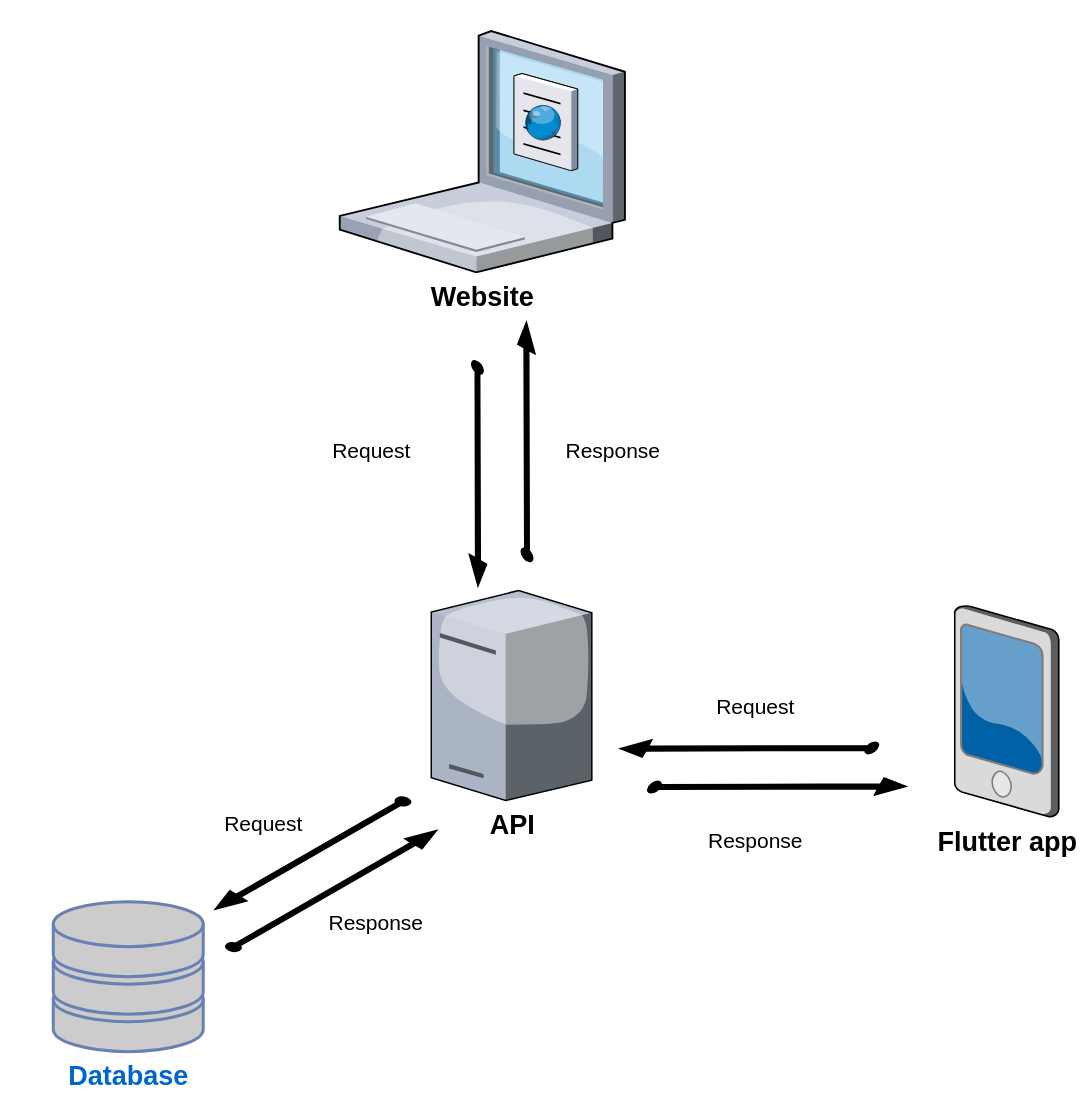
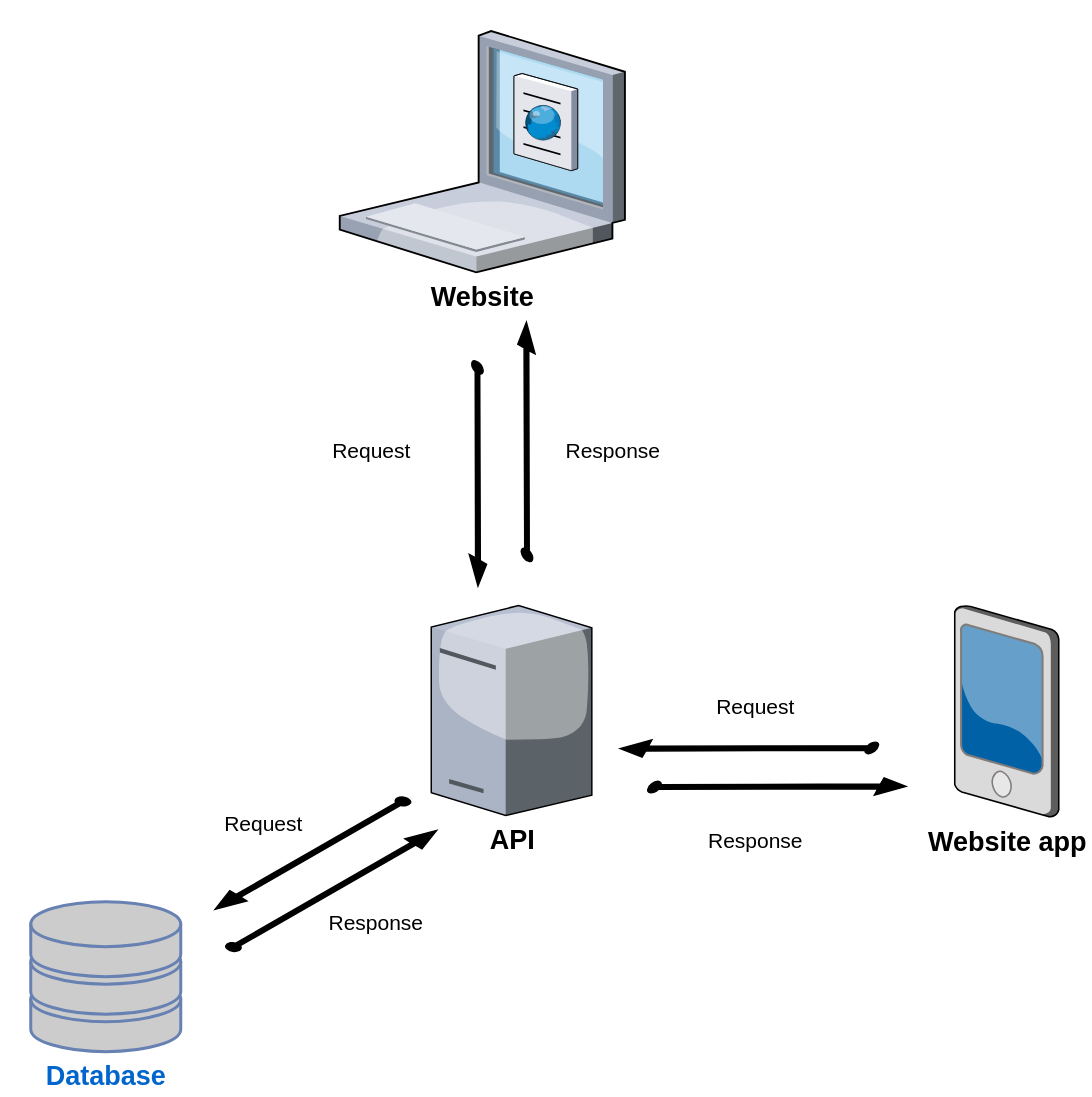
- <mxCell id="3" value="&lt;b&gt;&lt;font style=&quot;font-size: 18px;&quot;&gt;API&lt;/font&gt;&lt;/b&gt;" style="verticalLabelPosition=bottom;sketch=0;aspect=fixed;html=1;verticalAlign=top;strokeColor=none;align=center;outlineConnect=0;shape=mxgraph.citrix.tower_server;" vertex="1" parent="1"><mxGeometry x="287" y="393" width="107.06" height="140" as="geometry" /></mxCell>
+ <mxCell id="3" value="&lt;b&gt;&lt;font style=&quot;font-size: 18px;&quot;&gt;API&lt;/font&gt;&lt;/b&gt;" style="verticalLabelPosition=bottom;sketch=0;aspect=fixed;html=1;verticalAlign=top;strokeColor=none;align=center;outlineConnect=0;shape=mxgraph.citrix.tower_server;" vertex="1" parent="1"><mxGeometry x="287" y="403" width="107.06" height="140" as="geometry" /></mxCell>
- <mxCell id="6" value="&lt;b&gt;&lt;font style=&quot;font-size: 18px;&quot;&gt;Flutter app&lt;/font&gt;&lt;/b&gt;" style="verticalLabelPosition=bottom;sketch=0;aspect=fixed;html=1;verticalAlign=top;strokeColor=none;align=center;outlineConnect=0;shape=mxgraph.citrix.pda;" vertex="1" parent="1"><mxGeometry x="636" y="403" width="69.34" height="141" as="geometry" /></mxCell>
+ <mxCell id="6" value="&lt;b&gt;&lt;font style=&quot;font-size: 18px;&quot;&gt;Website app&lt;/font&gt;&lt;/b&gt;" style="verticalLabelPosition=bottom;sketch=0;aspect=fixed;html=1;verticalAlign=top;strokeColor=none;align=center;outlineConnect=0;shape=mxgraph.citrix.pda;" vertex="1" parent="1"><mxGeometry x="636" y="403" width="69.34" height="141" as="geometry" /></mxCell>
- <mxCell id="2" value="&lt;b&gt;&lt;font style=&quot;font-size: 18px;&quot;&gt;Database&lt;/font&gt;&lt;/b&gt;" style="fontColor=#0066CC;verticalAlign=top;verticalLabelPosition=bottom;labelPosition=center;align=center;html=1;outlineConnect=0;fillColor=#CCCCCC;strokeColor=#6881B3;gradientColor=none;gradientDirection=north;strokeWidth=2;shape=mxgraph.networks.storage;" vertex="1" parent="1"><mxGeometry x="35" y="600.43" width="100" height="100" as="geometry" /></mxCell>
+ <mxCell id="2" value="&lt;b&gt;&lt;font style=&quot;font-size: 18px;&quot;&gt;Database&lt;/font&gt;&lt;/b&gt;" style="fontColor=#0066CC;verticalAlign=top;verticalLabelPosition=bottom;labelPosition=center;align=center;html=1;outlineConnect=0;fillColor=#CCCCCC;strokeColor=#6881B3;gradientColor=none;gradientDirection=north;strokeWidth=2;shape=mxgraph.networks.storage;" vertex="1" parent="1"><mxGeometry x="20" y="600.43" width="100" height="100" as="geometry" /></mxCell>
